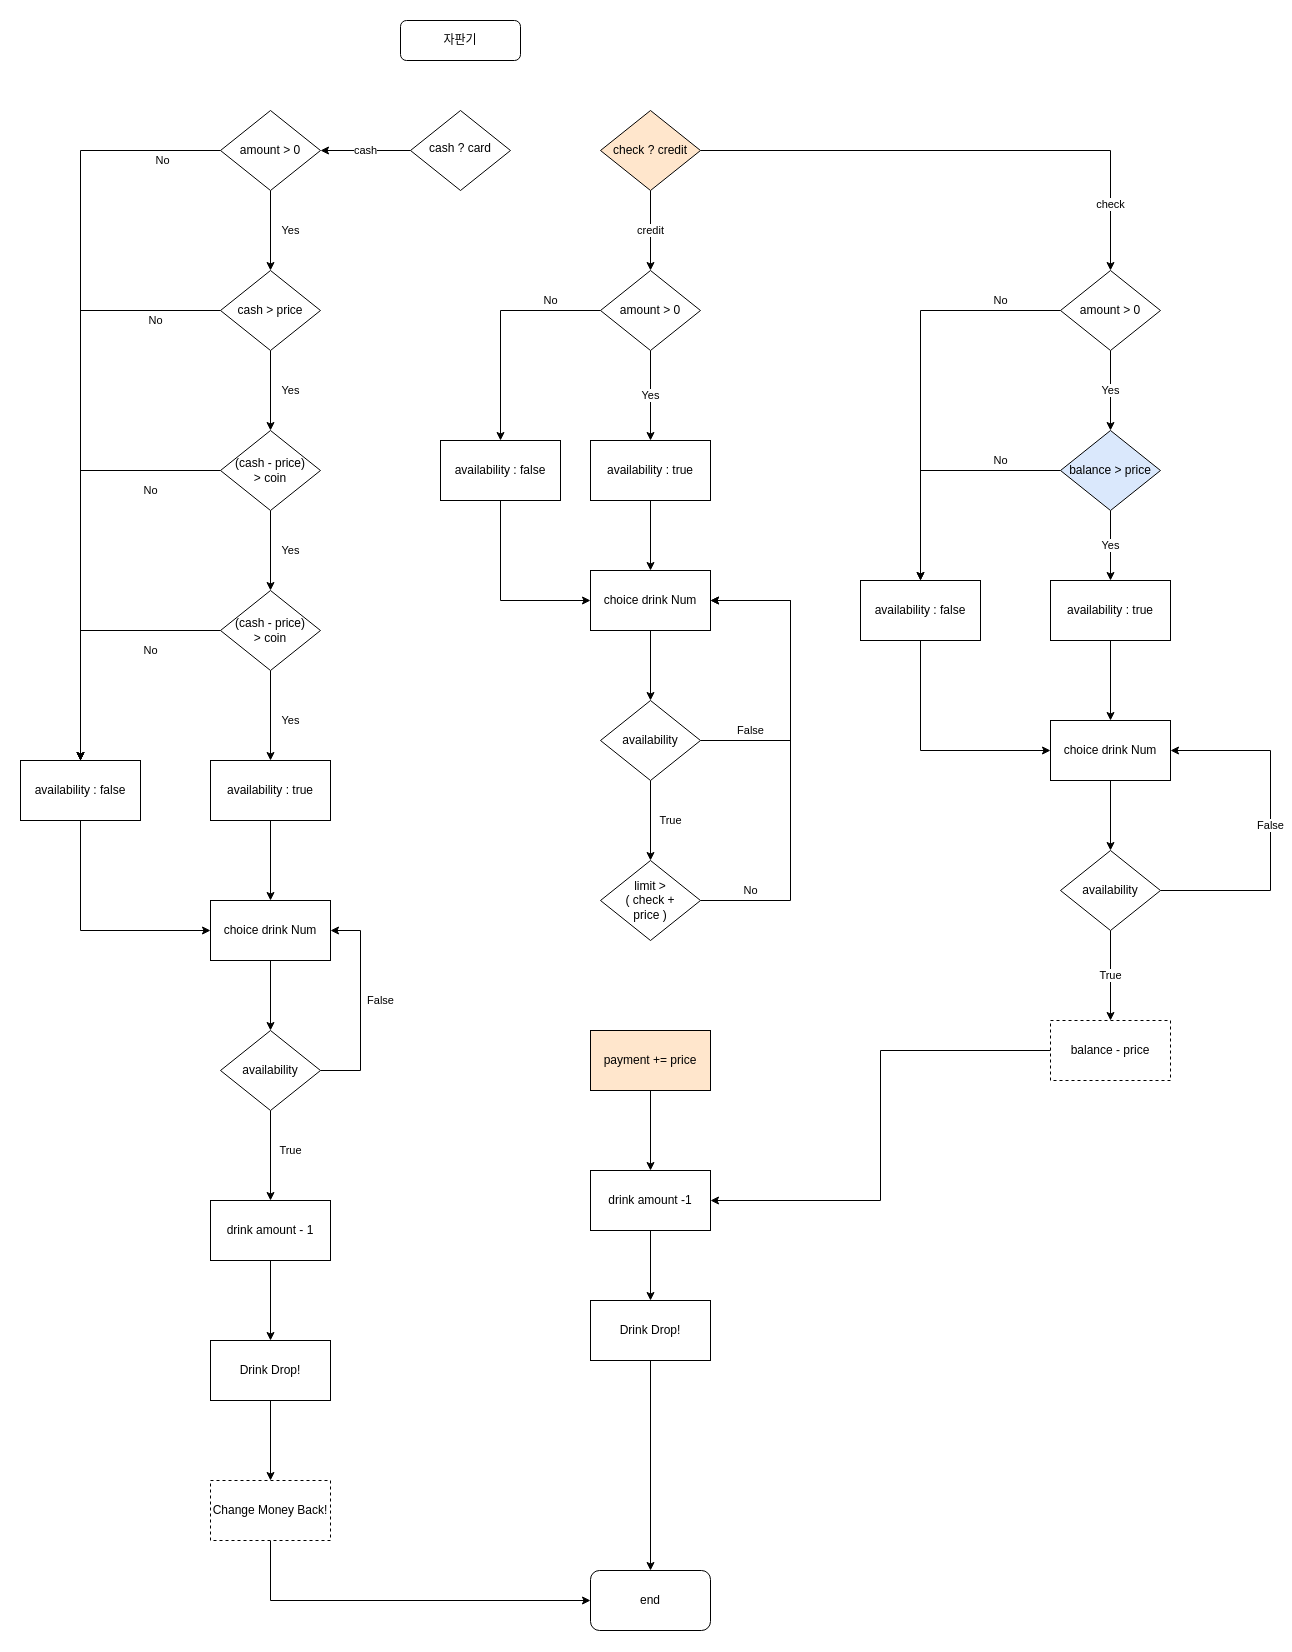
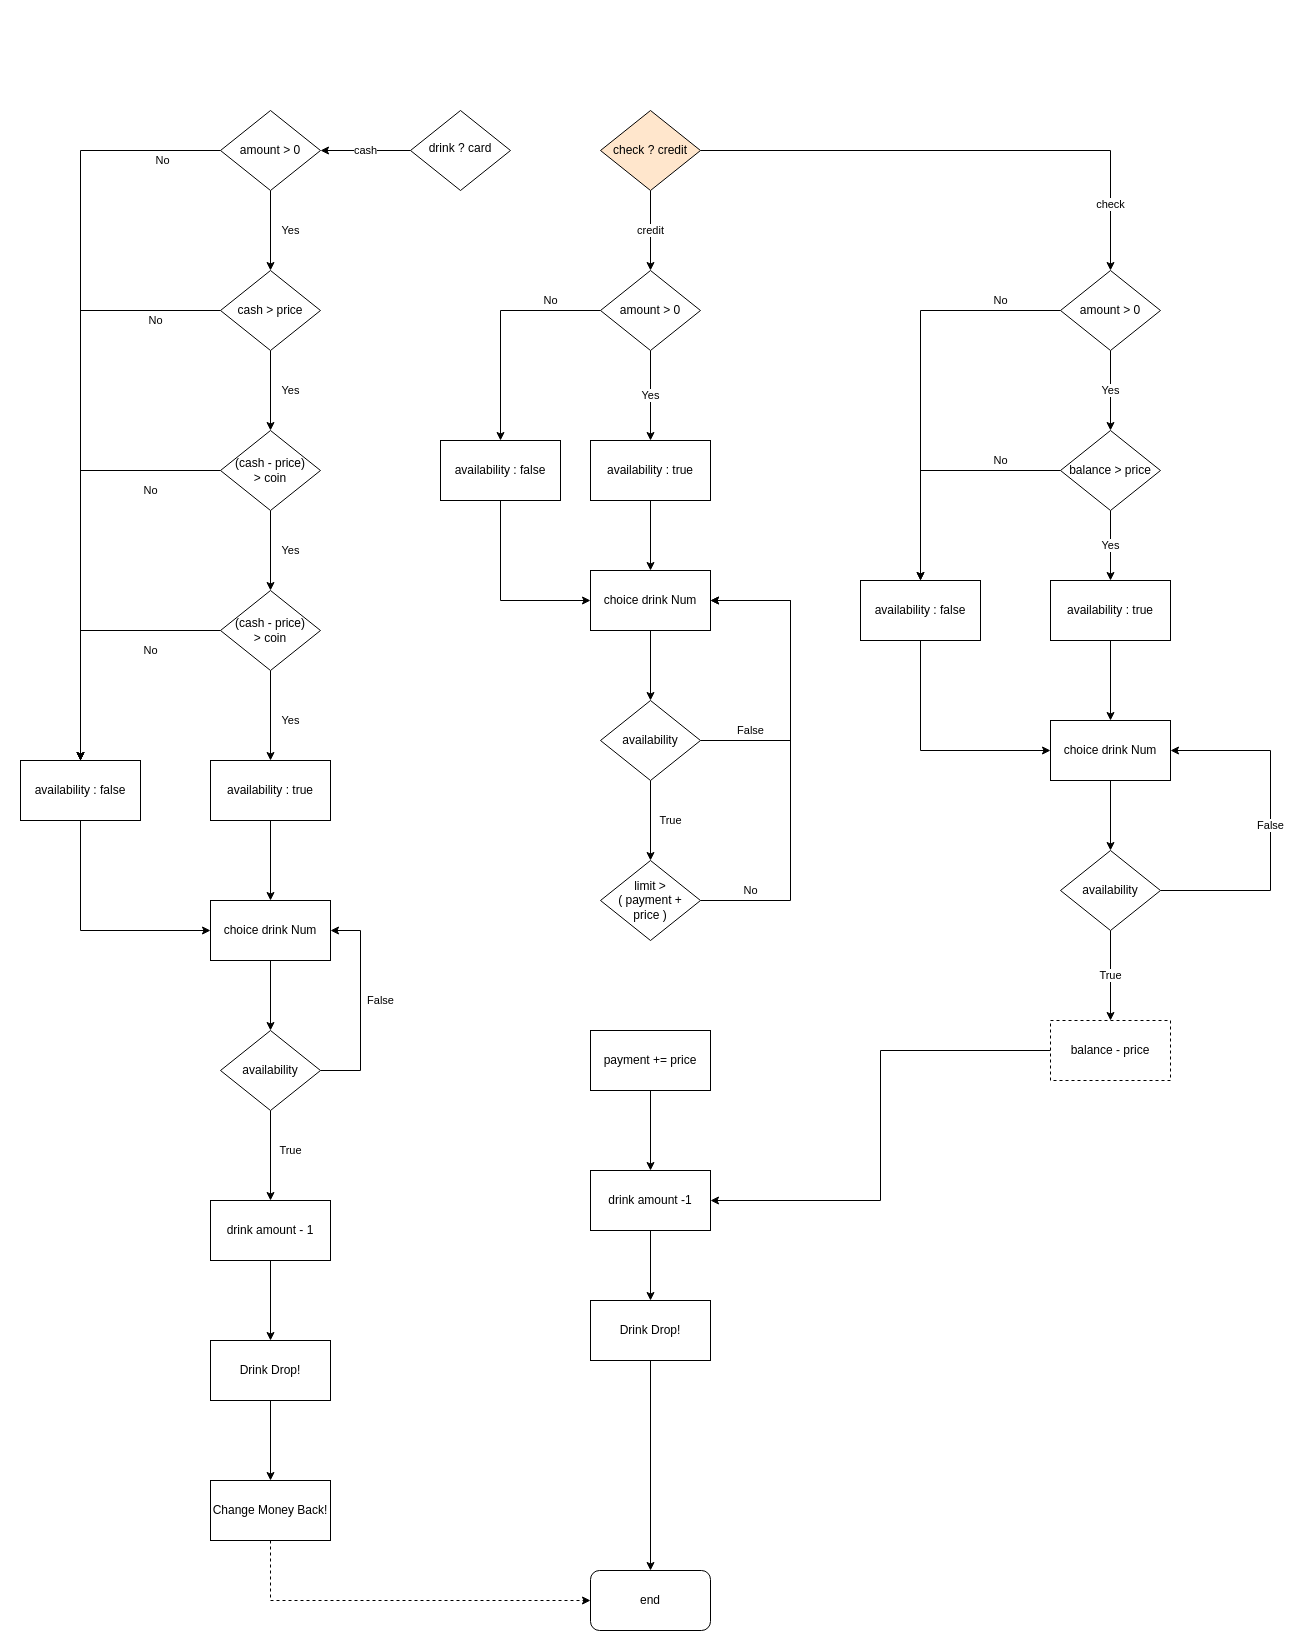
- <mxCell id="2" value="자판기" style="rounded=1;whiteSpace=wrap;html=1;fontSize=12;glass=0;strokeWidth=1;shadow=0;" parent="1" vertex="1"><mxGeometry x="400" y="20" width="120" height="40" as="geometry" /></mxCell>
- <mxCell id="4" value="cash ? card" style="rhombus;whiteSpace=wrap;html=1;shadow=0;fontFamily=Helvetica;fontSize=12;align=center;strokeWidth=1;spacing=6;spacingTop=-4;" parent="1" vertex="1"><mxGeometry x="410" y="110" width="100" height="80" as="geometry" /></mxCell>
+ <mxCell id="4" value="drink ? card" style="rhombus;whiteSpace=wrap;html=1;shadow=0;fontFamily=Helvetica;fontSize=12;align=center;strokeWidth=1;spacing=6;spacingTop=-4;" parent="1" vertex="1"><mxGeometry x="410" y="110" width="100" height="80" as="geometry" /></mxCell>
- <mxCell id="58" value="balance &amp;gt; price" style="rhombus;whiteSpace=wrap;html=1;fillColor=#dae8fc;" parent="1" vertex="1"><mxGeometry x="1060" y="430" width="100" height="80" as="geometry" /></mxCell>
+ <mxCell id="58" value="balance &amp;gt; price" style="rhombus;whiteSpace=wrap;html=1;" parent="1" vertex="1"><mxGeometry x="1060" y="430" width="100" height="80" as="geometry" /></mxCell>
- <mxCell id="46" value="limit &amp;gt;&lt;br&gt;( check +&lt;br&gt;price )" style="rhombus;whiteSpace=wrap;html=1;" parent="1" vertex="1"><mxGeometry x="600" y="860" width="100" height="80" as="geometry" /></mxCell>
+ <mxCell id="46" value="limit &amp;gt;&lt;br&gt;( payment +&lt;br&gt;price )" style="rhombus;whiteSpace=wrap;html=1;" parent="1" vertex="1"><mxGeometry x="600" y="860" width="100" height="80" as="geometry" /></mxCell>
- <mxCell id="48" value="payment += price" style="whiteSpace=wrap;html=1;fillColor=#ffe6cc;" parent="1" vertex="1"><mxGeometry x="590" y="1030" width="120" height="60" as="geometry" /></mxCell>
+ <mxCell id="48" value="payment += price" style="whiteSpace=wrap;html=1;" parent="1" vertex="1"><mxGeometry x="590" y="1030" width="120" height="60" as="geometry" /></mxCell>
- <mxCell id="28" value="Change Money Back!" style="whiteSpace=wrap;html=1;dashed=1;" parent="1" vertex="1"><mxGeometry x="210" y="1480" width="120" height="60" as="geometry" /></mxCell>
+ <mxCell id="28" value="Change Money Back!" style="whiteSpace=wrap;html=1;" parent="1" vertex="1"><mxGeometry x="210" y="1480" width="120" height="60" as="geometry" /></mxCell>
- <mxCell id="27" value="" style="edgeStyle=orthogonalEdgeStyle;rounded=0;orthogonalLoop=1;jettySize=auto;html=1;" parent="1" source="28" target="29" edge="1"><mxGeometry relative="1" as="geometry"><Array as="points"><mxPoint x="270" y="1600" /></Array></mxGeometry></mxCell>
+ <mxCell id="27" value="" style="edgeStyle=orthogonalEdgeStyle;rounded=0;orthogonalLoop=1;jettySize=auto;html=1;dashed=1;" parent="1" source="28" target="29" edge="1"><mxGeometry relative="1" as="geometry"><Array as="points"><mxPoint x="270" y="1600" /></Array></mxGeometry></mxCell>
